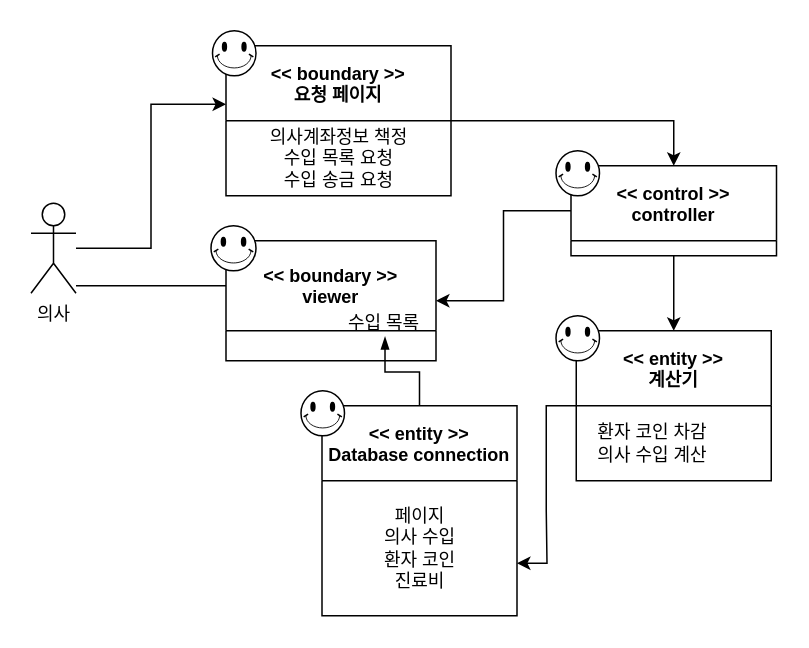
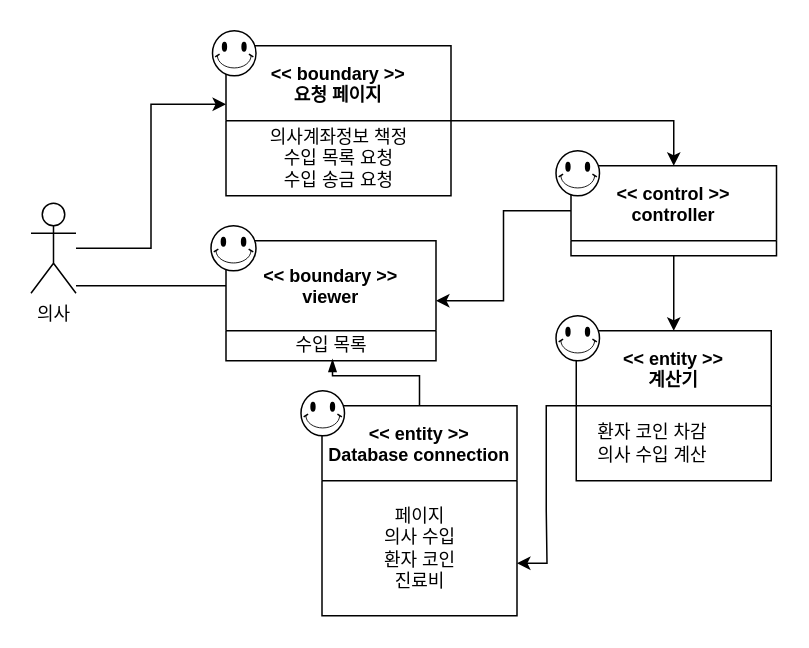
- <mxCell id="21" value="수입 목록" style="text;html=1;align=center;verticalAlign=middle;resizable=0;points=[];autosize=1;strokeColor=none;" vertex="1" parent="20"><mxGeometry x="75" y="45" width="60" height="20" as="geometry" /></mxCell>
+ <mxCell id="21" value="수입 목록" style="text;html=1;align=center;verticalAlign=middle;resizable=0;points=[];autosize=1;strokeColor=none;" vertex="1" parent="20"><mxGeometry x="40" y="60" width="60" height="20" as="geometry" /></mxCell>
